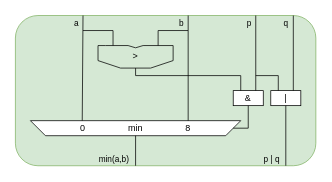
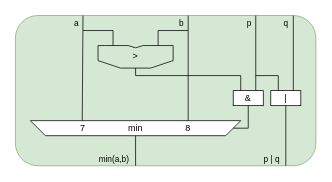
- <mxCell id="25" value="0" style="text;html=1;align=center;verticalAlign=middle;whiteSpace=wrap;rounded=0;" vertex="1" parent="1"><mxGeometry x="100" y="160" width="20" height="20" as="geometry" /></mxCell>
+ <mxCell id="25" value="7" style="text;html=1;align=center;verticalAlign=middle;whiteSpace=wrap;rounded=0;" vertex="1" parent="1"><mxGeometry x="100" y="160" width="20" height="20" as="geometry" /></mxCell>
